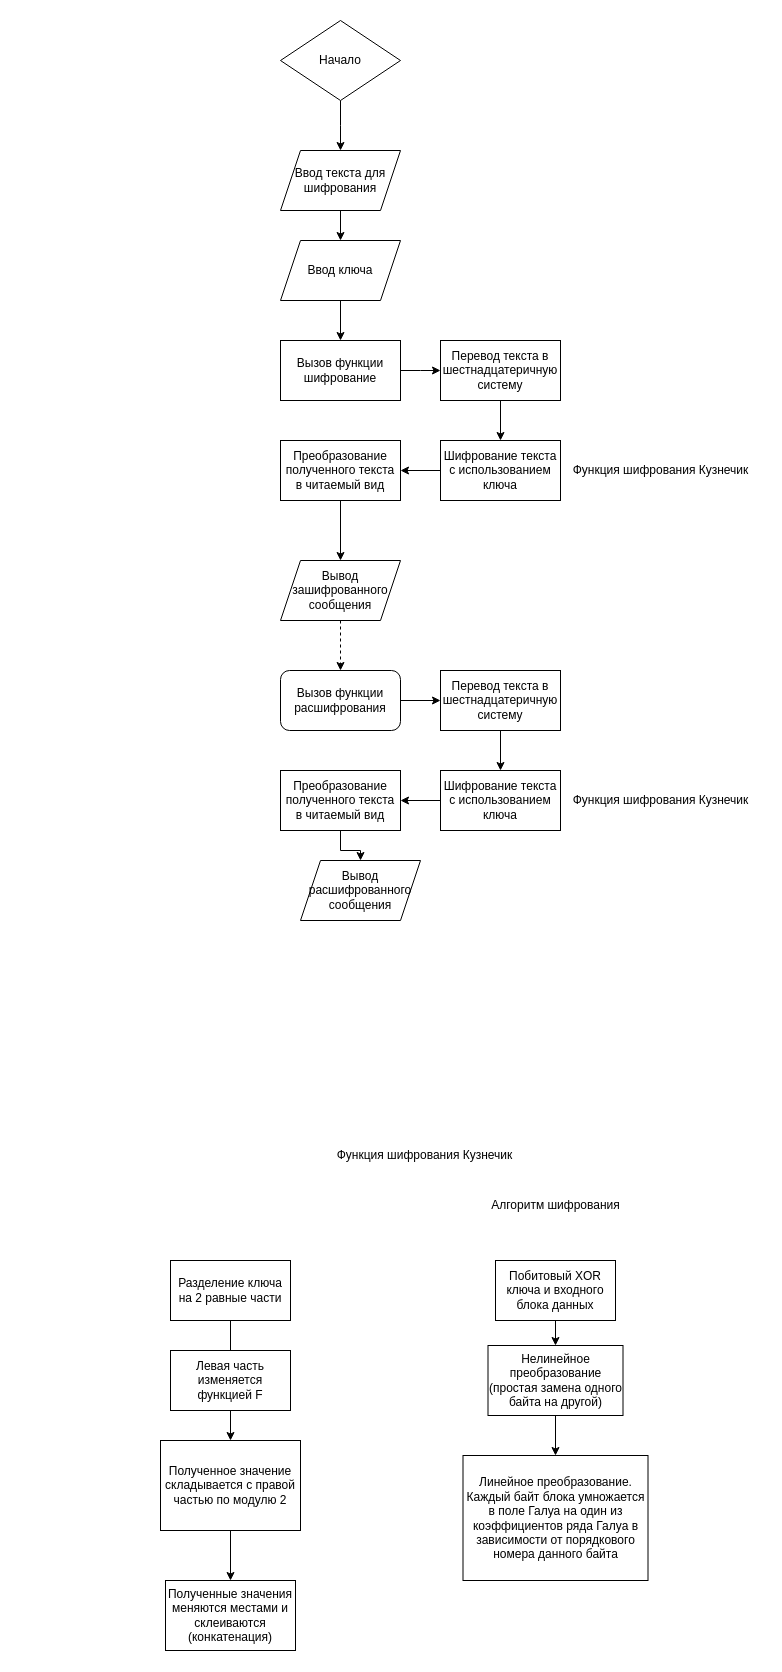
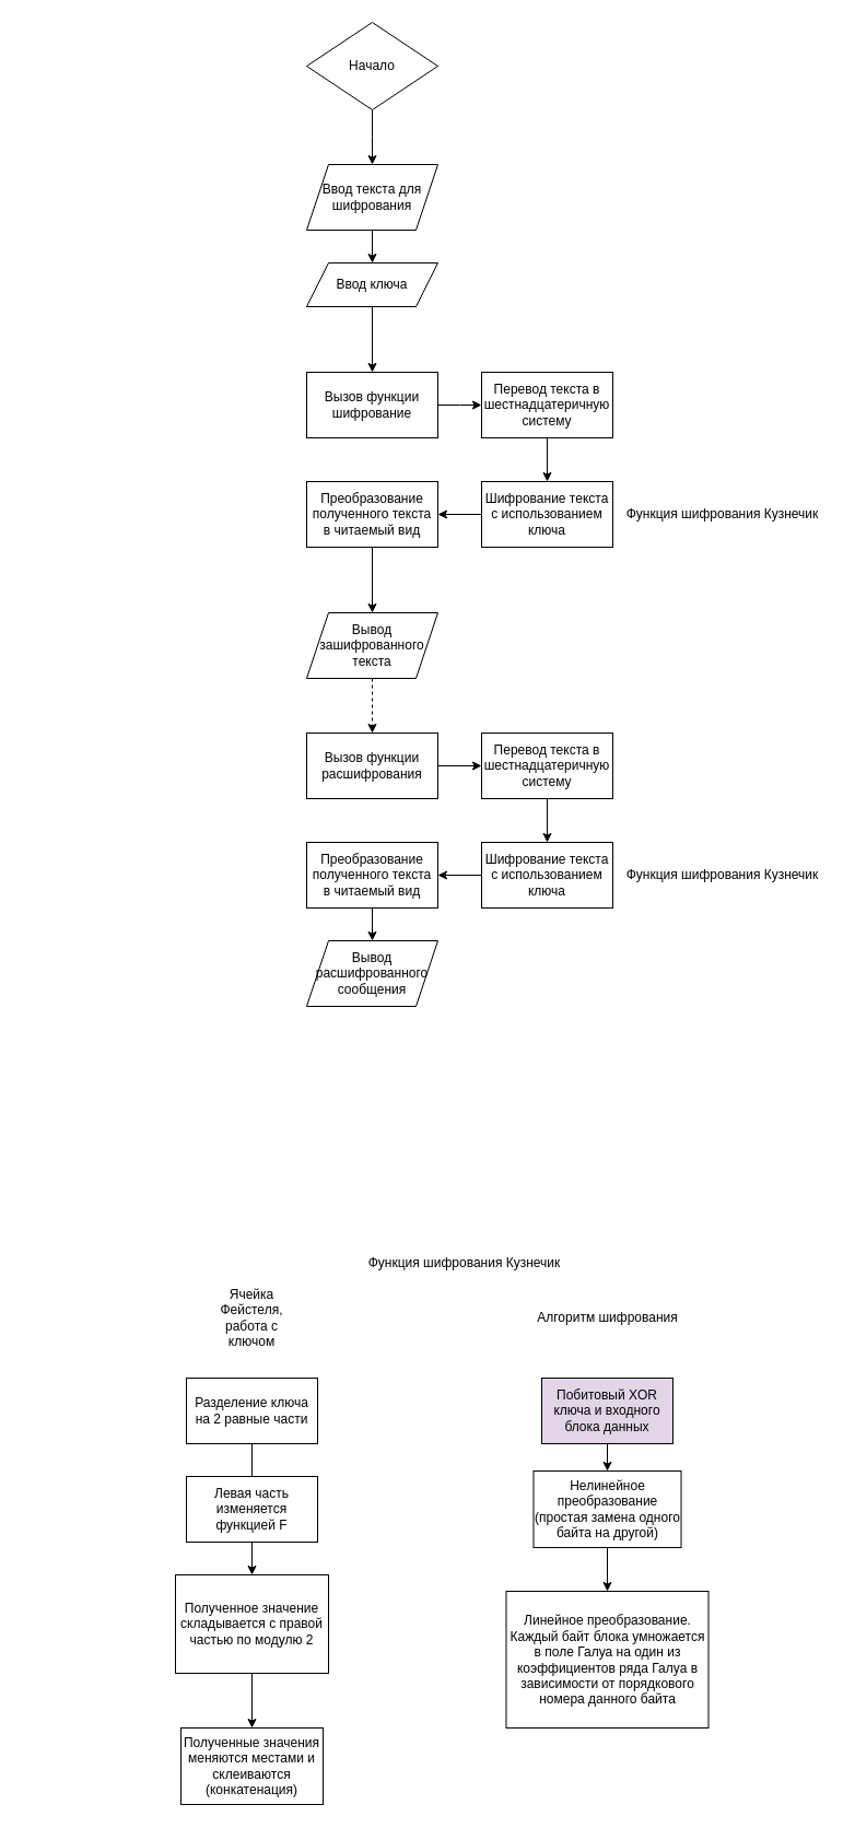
- <mxCell id="9" value="Ввод ключа" style="shape=parallelogram;perimeter=parallelogramPerimeter;whiteSpace=wrap;html=1;fixedSize=1;" vertex="1" parent="1"><mxGeometry x="280" y="240" width="120" height="60" as="geometry" /></mxCell>
+ <mxCell id="9" value="Ввод ключа" style="shape=parallelogram;perimeter=parallelogramPerimeter;whiteSpace=wrap;html=1;fixedSize=1;" vertex="1" parent="1"><mxGeometry x="280" y="240" width="120" height="40" as="geometry" /></mxCell>
- <mxCell id="18" value="Вывод зашифрованного сообщения" style="shape=parallelogram;perimeter=parallelogramPerimeter;whiteSpace=wrap;html=1;fixedSize=1;" vertex="1" parent="1"><mxGeometry x="280" y="560" width="120" height="60" as="geometry" /></mxCell>
+ <mxCell id="18" value="Вывод зашифрованного текста" style="shape=parallelogram;perimeter=parallelogramPerimeter;whiteSpace=wrap;html=1;fixedSize=1;" vertex="1" parent="1"><mxGeometry x="280" y="560" width="120" height="60" as="geometry" /></mxCell>
- <mxCell id="22" value="Вызов функции расшифрования" style="whiteSpace=wrap;html=1;rounded=1;" vertex="1" parent="1"><mxGeometry x="280" y="670" width="120" height="60" as="geometry" /></mxCell>
+ <mxCell id="22" value="Вызов функции расшифрования" style="whiteSpace=wrap;html=1;" vertex="1" parent="1"><mxGeometry x="280" y="670" width="120" height="60" as="geometry" /></mxCell>
- <mxCell id="30" value="Вывод расшифрованного сообщения" style="shape=parallelogram;perimeter=parallelogramPerimeter;whiteSpace=wrap;html=1;fixedSize=1;" vertex="1" parent="1"><mxGeometry x="300" y="860" width="120" height="60" as="geometry" /></mxCell>
+ <mxCell id="30" value="Вывод расшифрованного сообщения" style="shape=parallelogram;perimeter=parallelogramPerimeter;whiteSpace=wrap;html=1;fixedSize=1;" vertex="1" parent="1"><mxGeometry x="280" y="860" width="120" height="60" as="geometry" /></mxCell>
+ <mxCell id="32" value="Ячейка Фейстеля, работа с ключом" style="text;html=1;strokeColor=none;fillColor=none;align=center;verticalAlign=middle;whiteSpace=wrap;rounded=0;" vertex="1" parent="1"><mxGeometry x="200" y="1190" width="60" height="30" as="geometry" /></mxCell>
- <mxCell id="42" value="Побитовый XOR ключа и входного блока данных" style="whiteSpace=wrap;html=1;" vertex="1" parent="1"><mxGeometry x="495" y="1260" width="120" height="60" as="geometry" /></mxCell>
+ <mxCell id="42" value="Побитовый XOR ключа и входного блока данных" style="whiteSpace=wrap;html=1;fillColor=#e1d5e7;" vertex="1" parent="1"><mxGeometry x="495" y="1260" width="120" height="60" as="geometry" /></mxCell>
